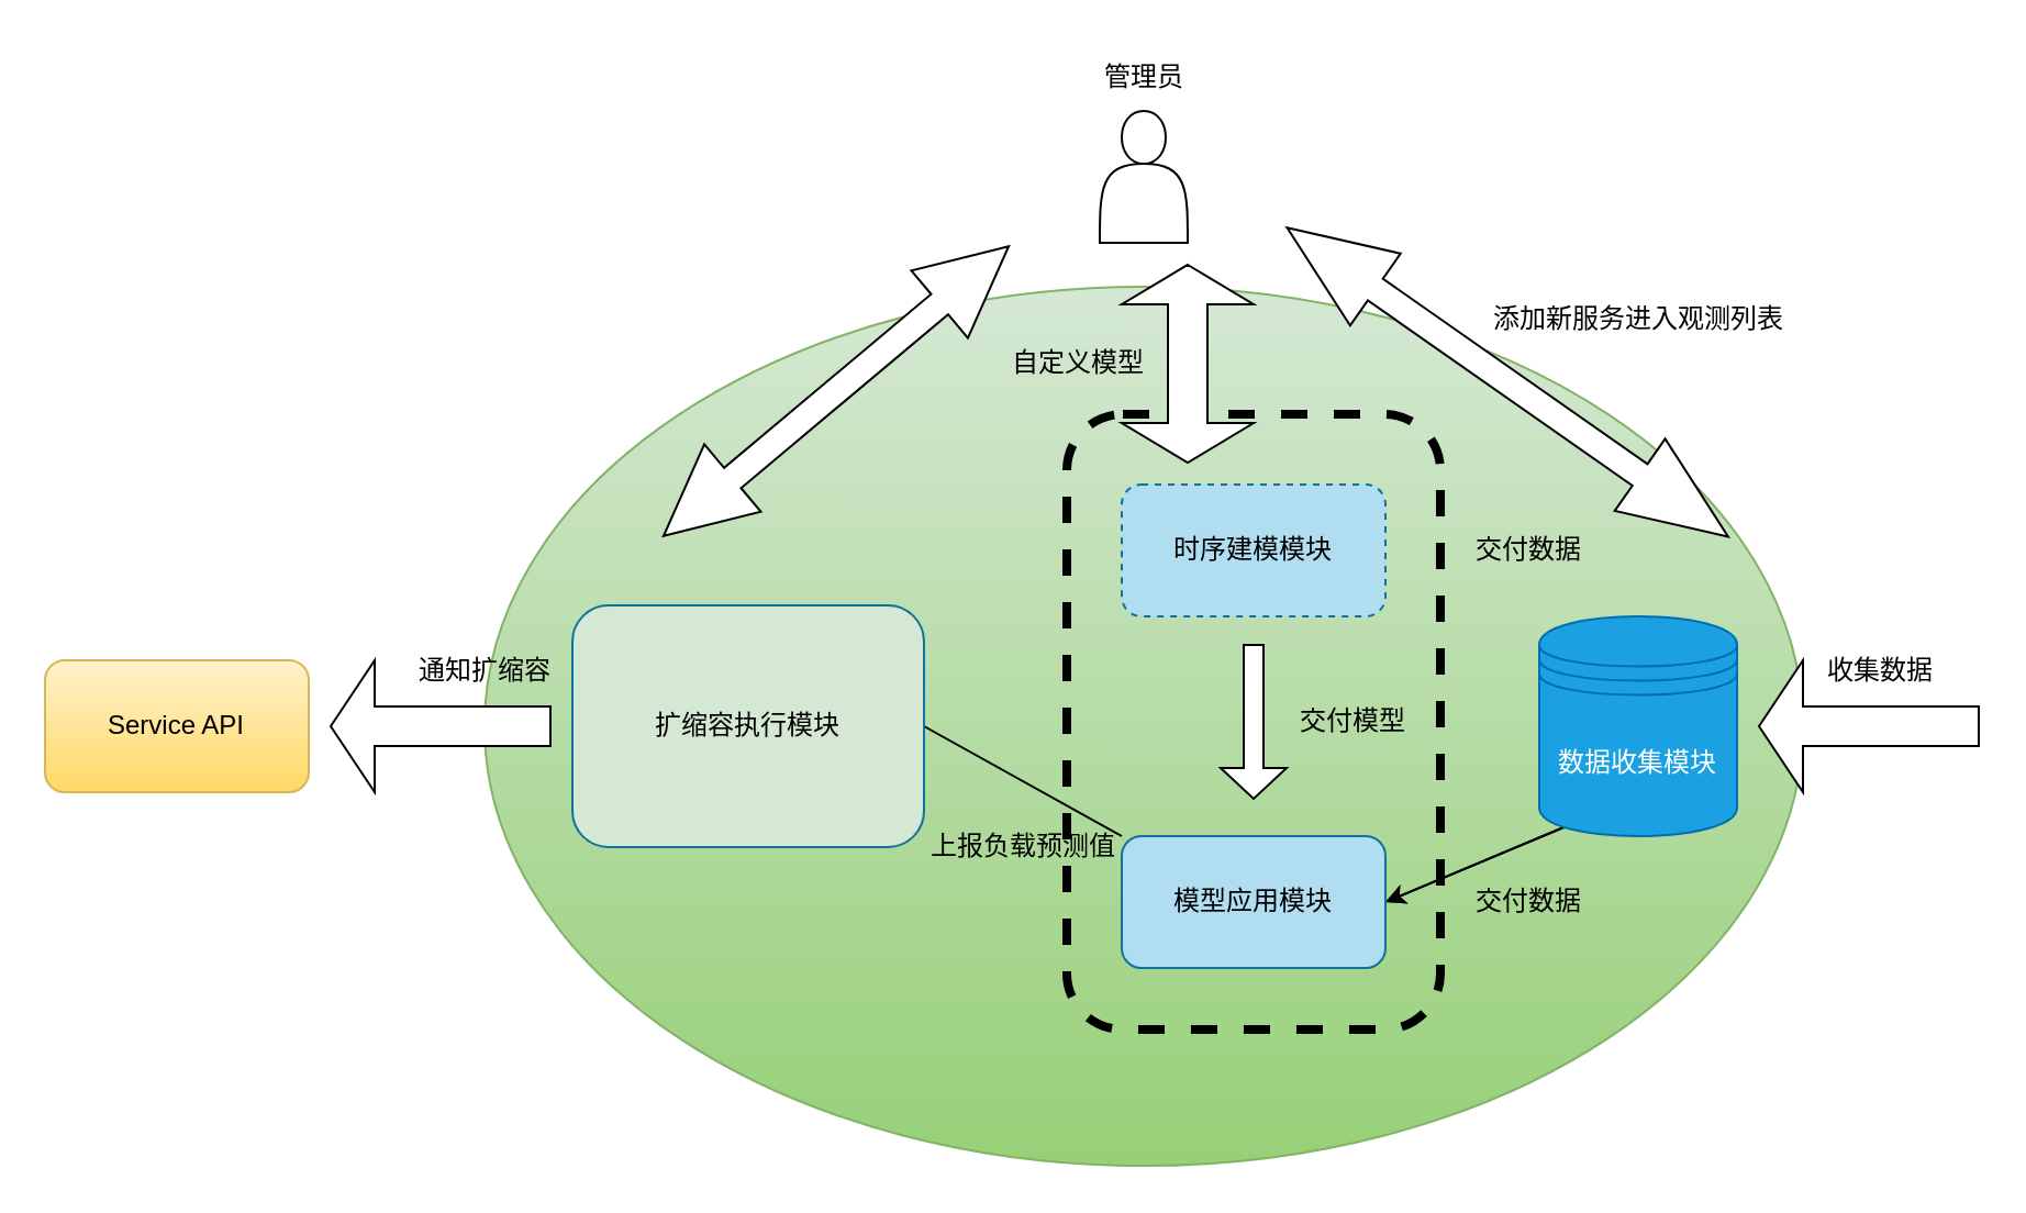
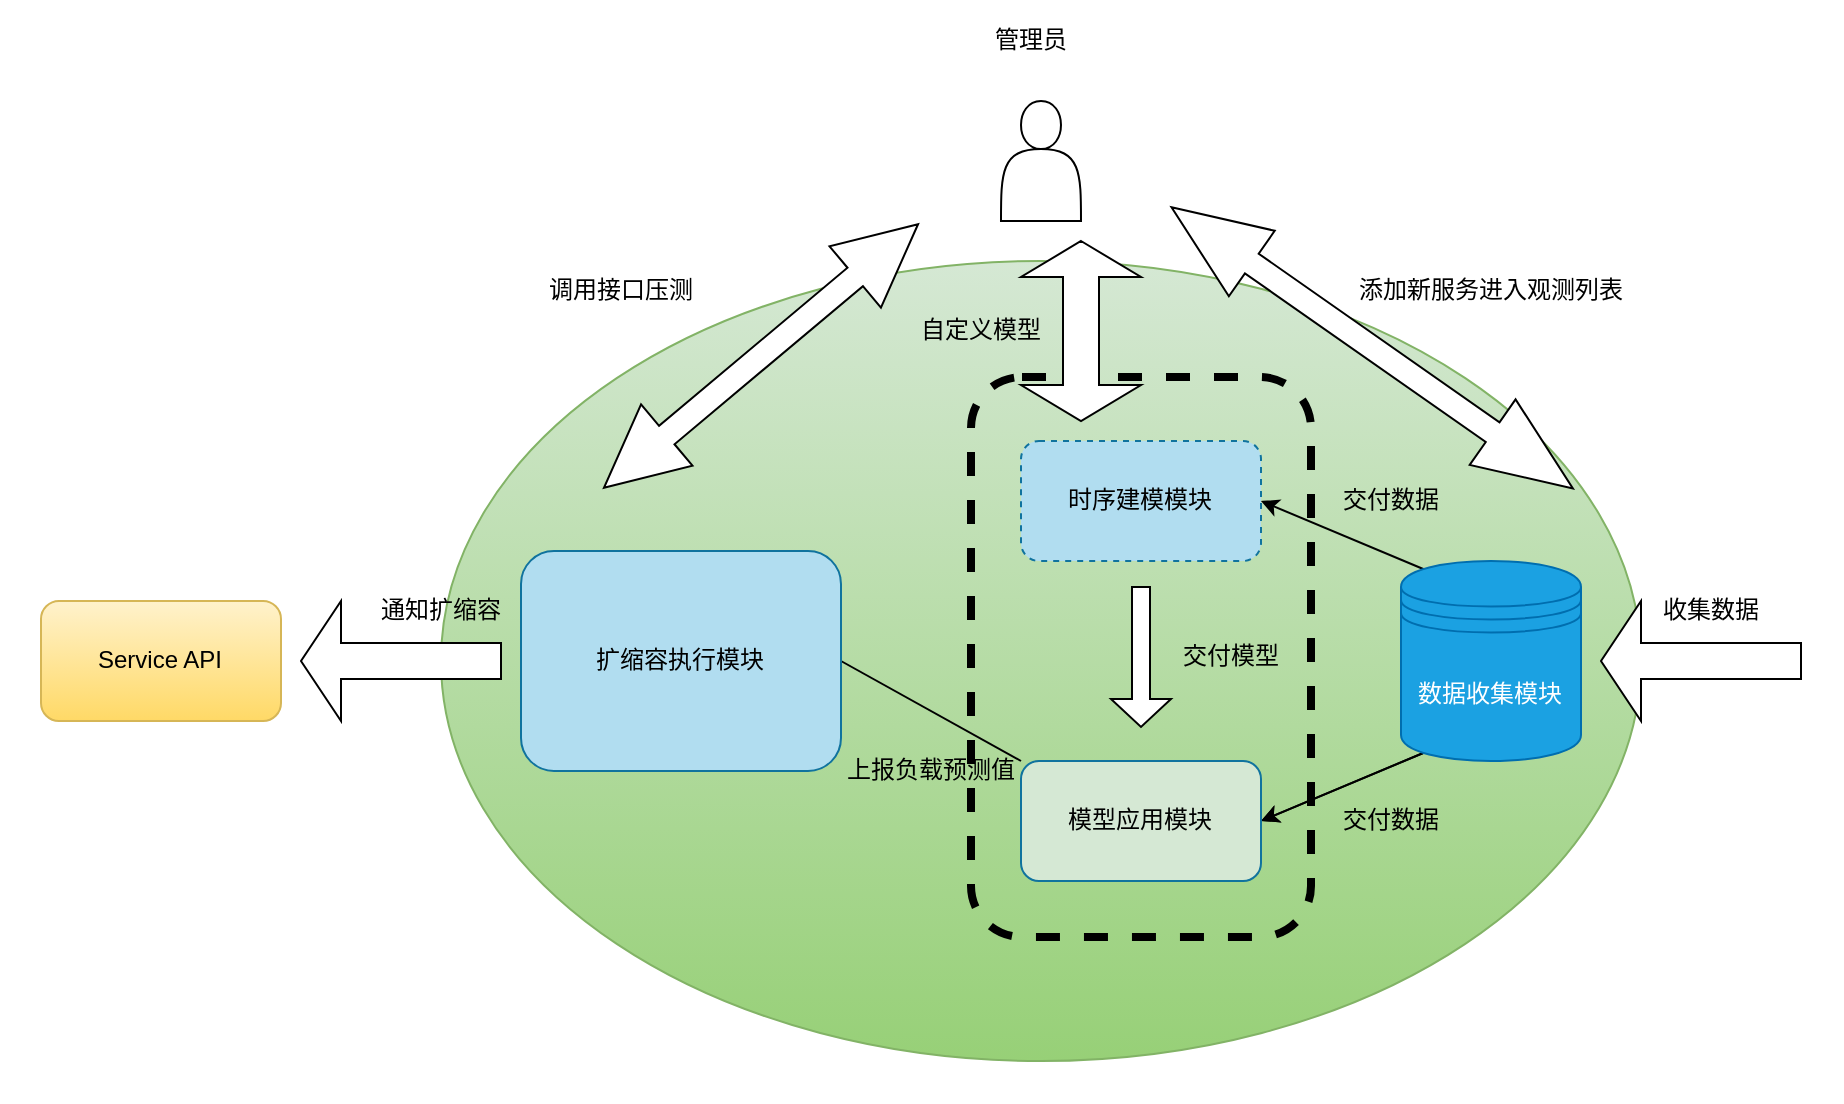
- <mxCell id="22" value="管理员" style="text;html=1;align=center;verticalAlign=middle;resizable=0;points=[];autosize=1;strokeColor=none;fillColor=none;fontColor=#000000;" vertex="1" parent="1"><mxGeometry x="490" y="20" width="60" height="30" as="geometry" /></mxCell>
+ <mxCell id="22" value="管理员" style="text;html=1;align=center;verticalAlign=middle;resizable=0;points=[];autosize=1;strokeColor=none;fillColor=none;fontColor=#000000;" vertex="1" parent="1"><mxGeometry x="485" y="5" width="60" height="30" as="geometry" /></mxCell>
+ <mxCell id="24" value="调用接口压测" style="text;html=1;align=center;verticalAlign=middle;resizable=0;points=[];autosize=1;strokeColor=none;fillColor=none;fontColor=#000000;" vertex="1" parent="1"><mxGeometry x="260" y="130" width="100" height="30" as="geometry" /></mxCell>
+ <mxCell id="5" value="" style="edgeStyle=none;html=1;exitX=0.15;exitY=0.05;exitDx=0;exitDy=0;exitPerimeter=0;entryX=1;entryY=0.5;entryDx=0;entryDy=0;fontColor=#000000;fillColor=none;strokeColor=#000000;" edge="1" parent="1" source="6" target="10"><mxGeometry relative="1" as="geometry" /></mxCell>
- <mxCell id="11" value="&lt;font color=&quot;#000000&quot;&gt;扩缩容执行模块&lt;/font&gt;" style="rounded=1;whiteSpace=wrap;html=1;fillColor=#d5e8d4;strokeColor=#10739e;" vertex="1" parent="1"><mxGeometry x="260" y="275" width="160" height="110" as="geometry" /></mxCell>
+ <mxCell id="11" value="&lt;font color=&quot;#000000&quot;&gt;扩缩容执行模块&lt;/font&gt;" style="rounded=1;whiteSpace=wrap;html=1;fillColor=#b1ddf0;strokeColor=#10739e;" vertex="1" parent="1"><mxGeometry x="260" y="275" width="160" height="110" as="geometry" /></mxCell>
- <mxCell id="9" value="&lt;font color=&quot;#000000&quot;&gt;模型应用模块&lt;/font&gt;" style="rounded=1;whiteSpace=wrap;html=1;fillColor=#b1ddf0;strokeColor=#10739e;" vertex="1" parent="1"><mxGeometry x="510" y="380" width="120" height="60" as="geometry" /></mxCell>
+ <mxCell id="9" value="&lt;font color=&quot;#000000&quot;&gt;模型应用模块&lt;/font&gt;" style="rounded=1;whiteSpace=wrap;html=1;fillColor=#d5e8d4;strokeColor=#10739e;" vertex="1" parent="1"><mxGeometry x="510" y="380" width="120" height="60" as="geometry" /></mxCell>
